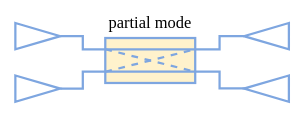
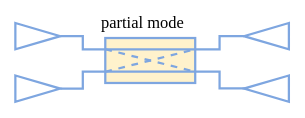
- <mxCell id="10" value="partial mode" style="text;html=1;strokeColor=none;fillColor=none;align=center;verticalAlign=middle;whiteSpace=wrap;rounded=0;fontFamily=UGent Panno Text;fontSize=22;" vertex="1" parent="1"><mxGeometry x="120" y="20" width="160" height="20" as="geometry" /></mxCell>
+ <mxCell id="10" value="partial mode" style="text;html=1;strokeColor=none;fillColor=none;align=center;verticalAlign=middle;whiteSpace=wrap;rounded=0;fontFamily=UGent Panno Text;fontSize=22;" vertex="1" parent="1"><mxGeometry x="110" y="20" width="160" height="20" as="geometry" /></mxCell>
